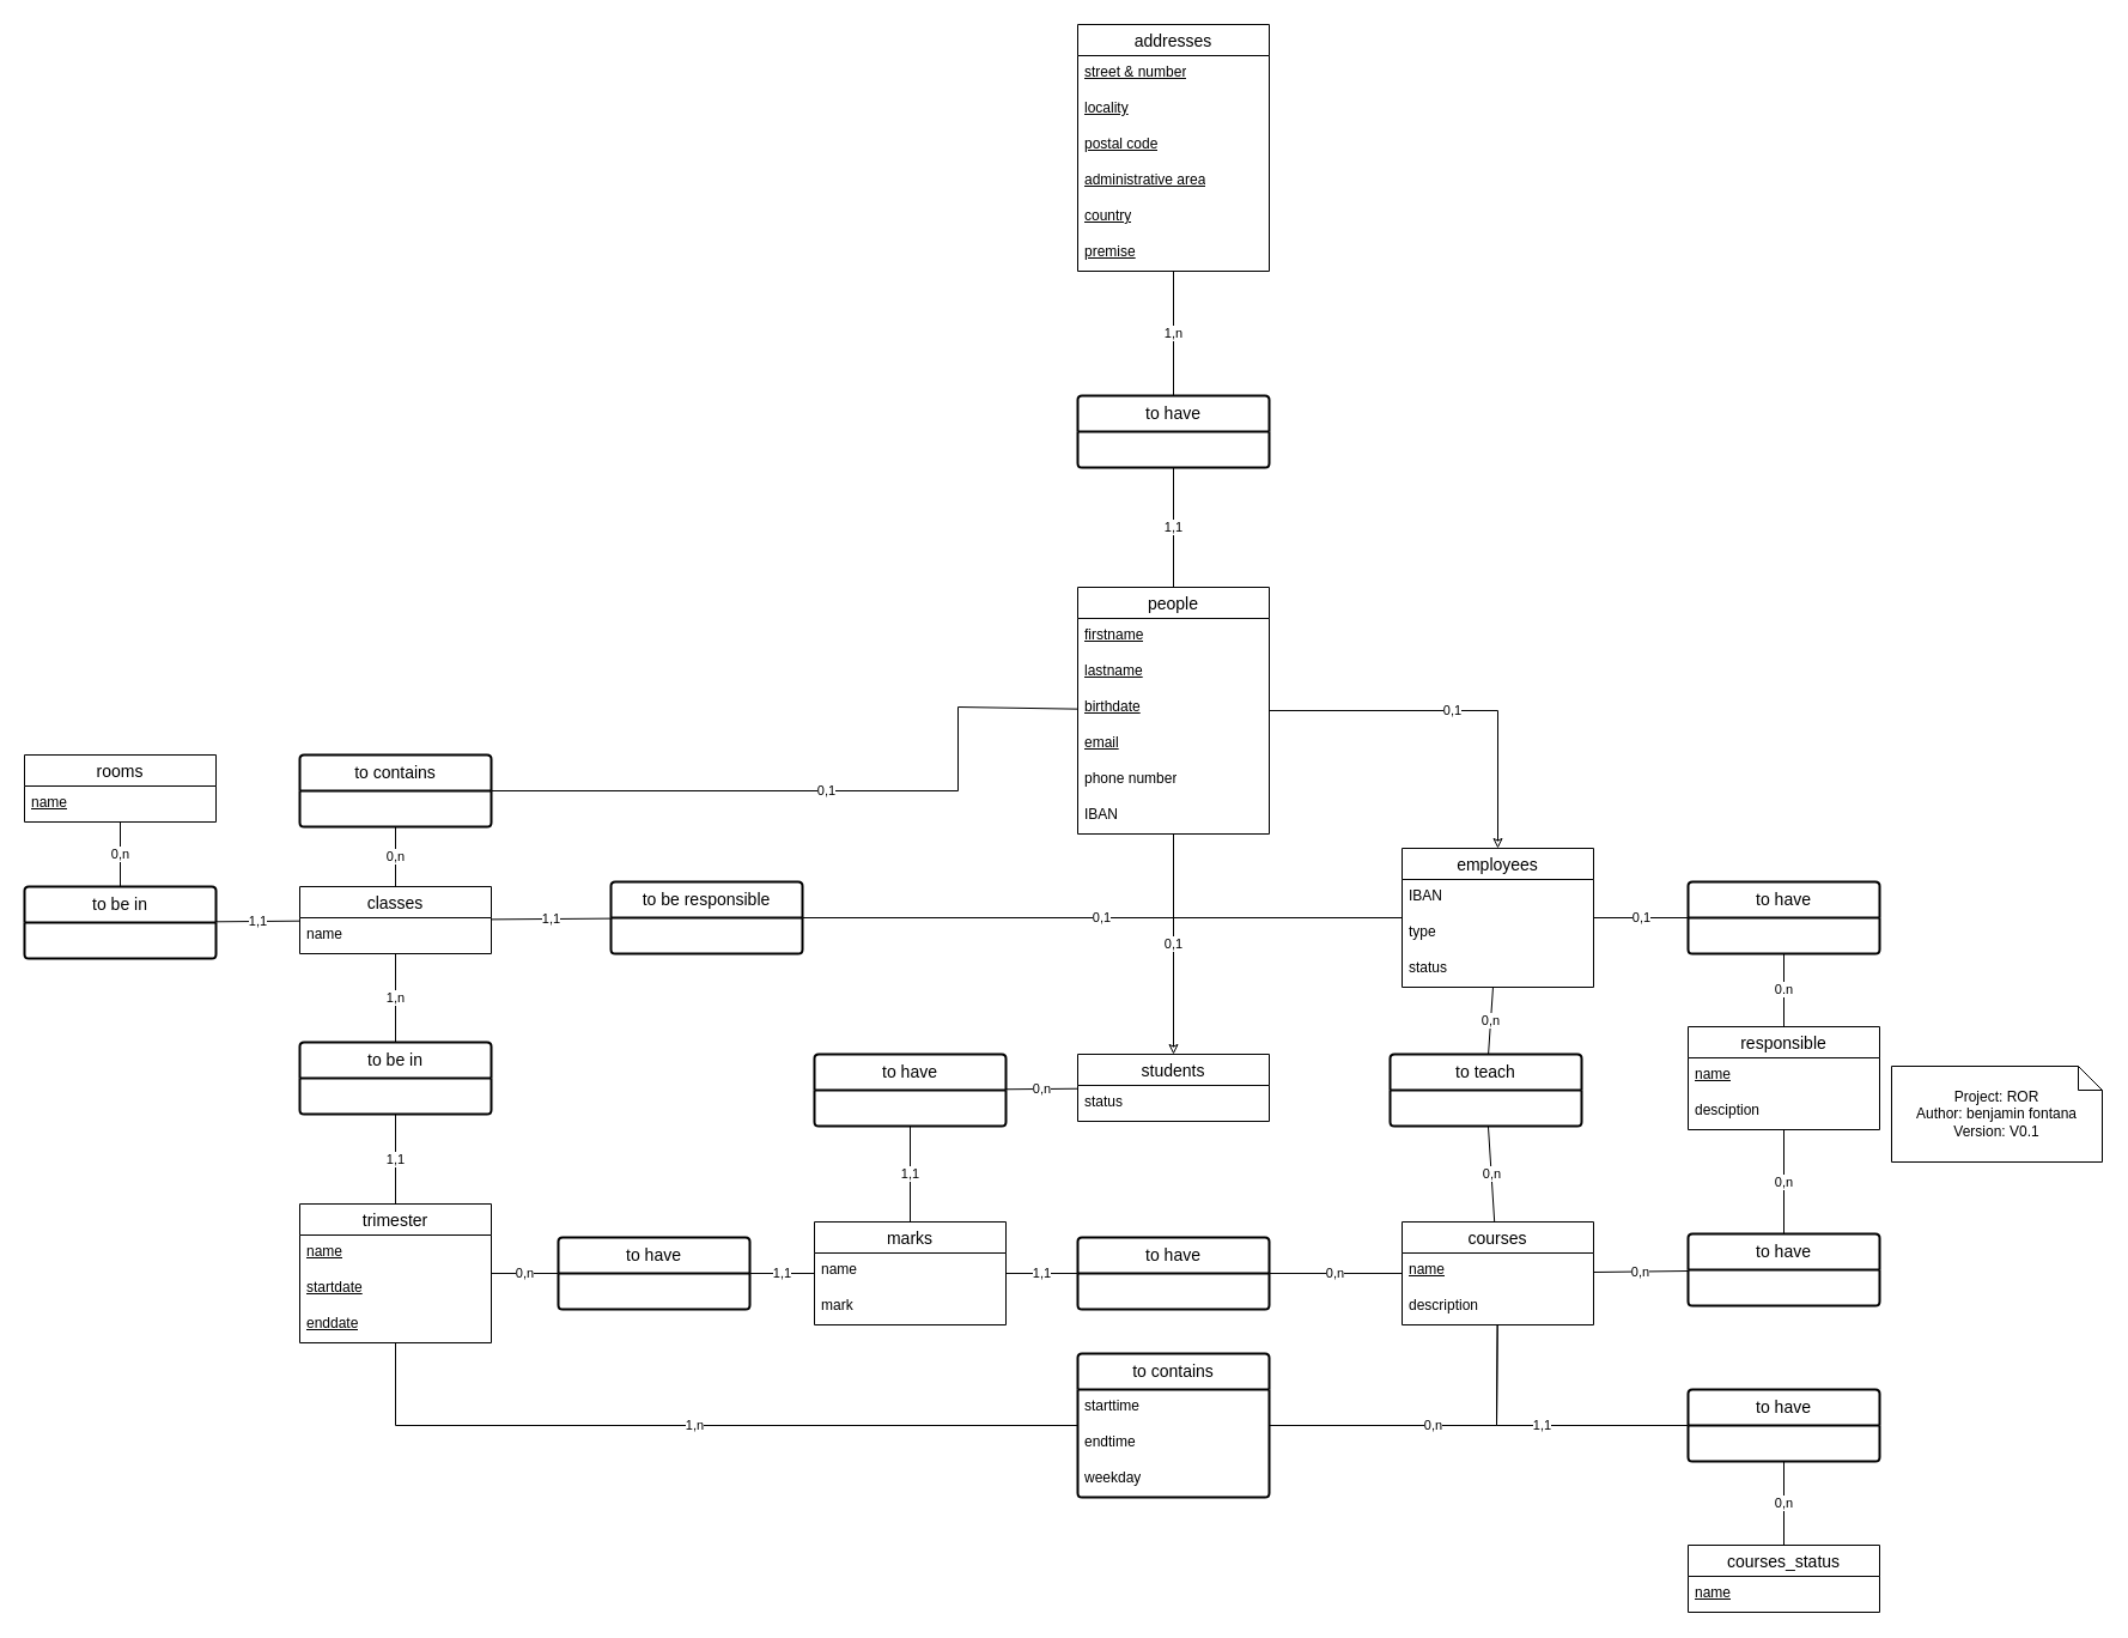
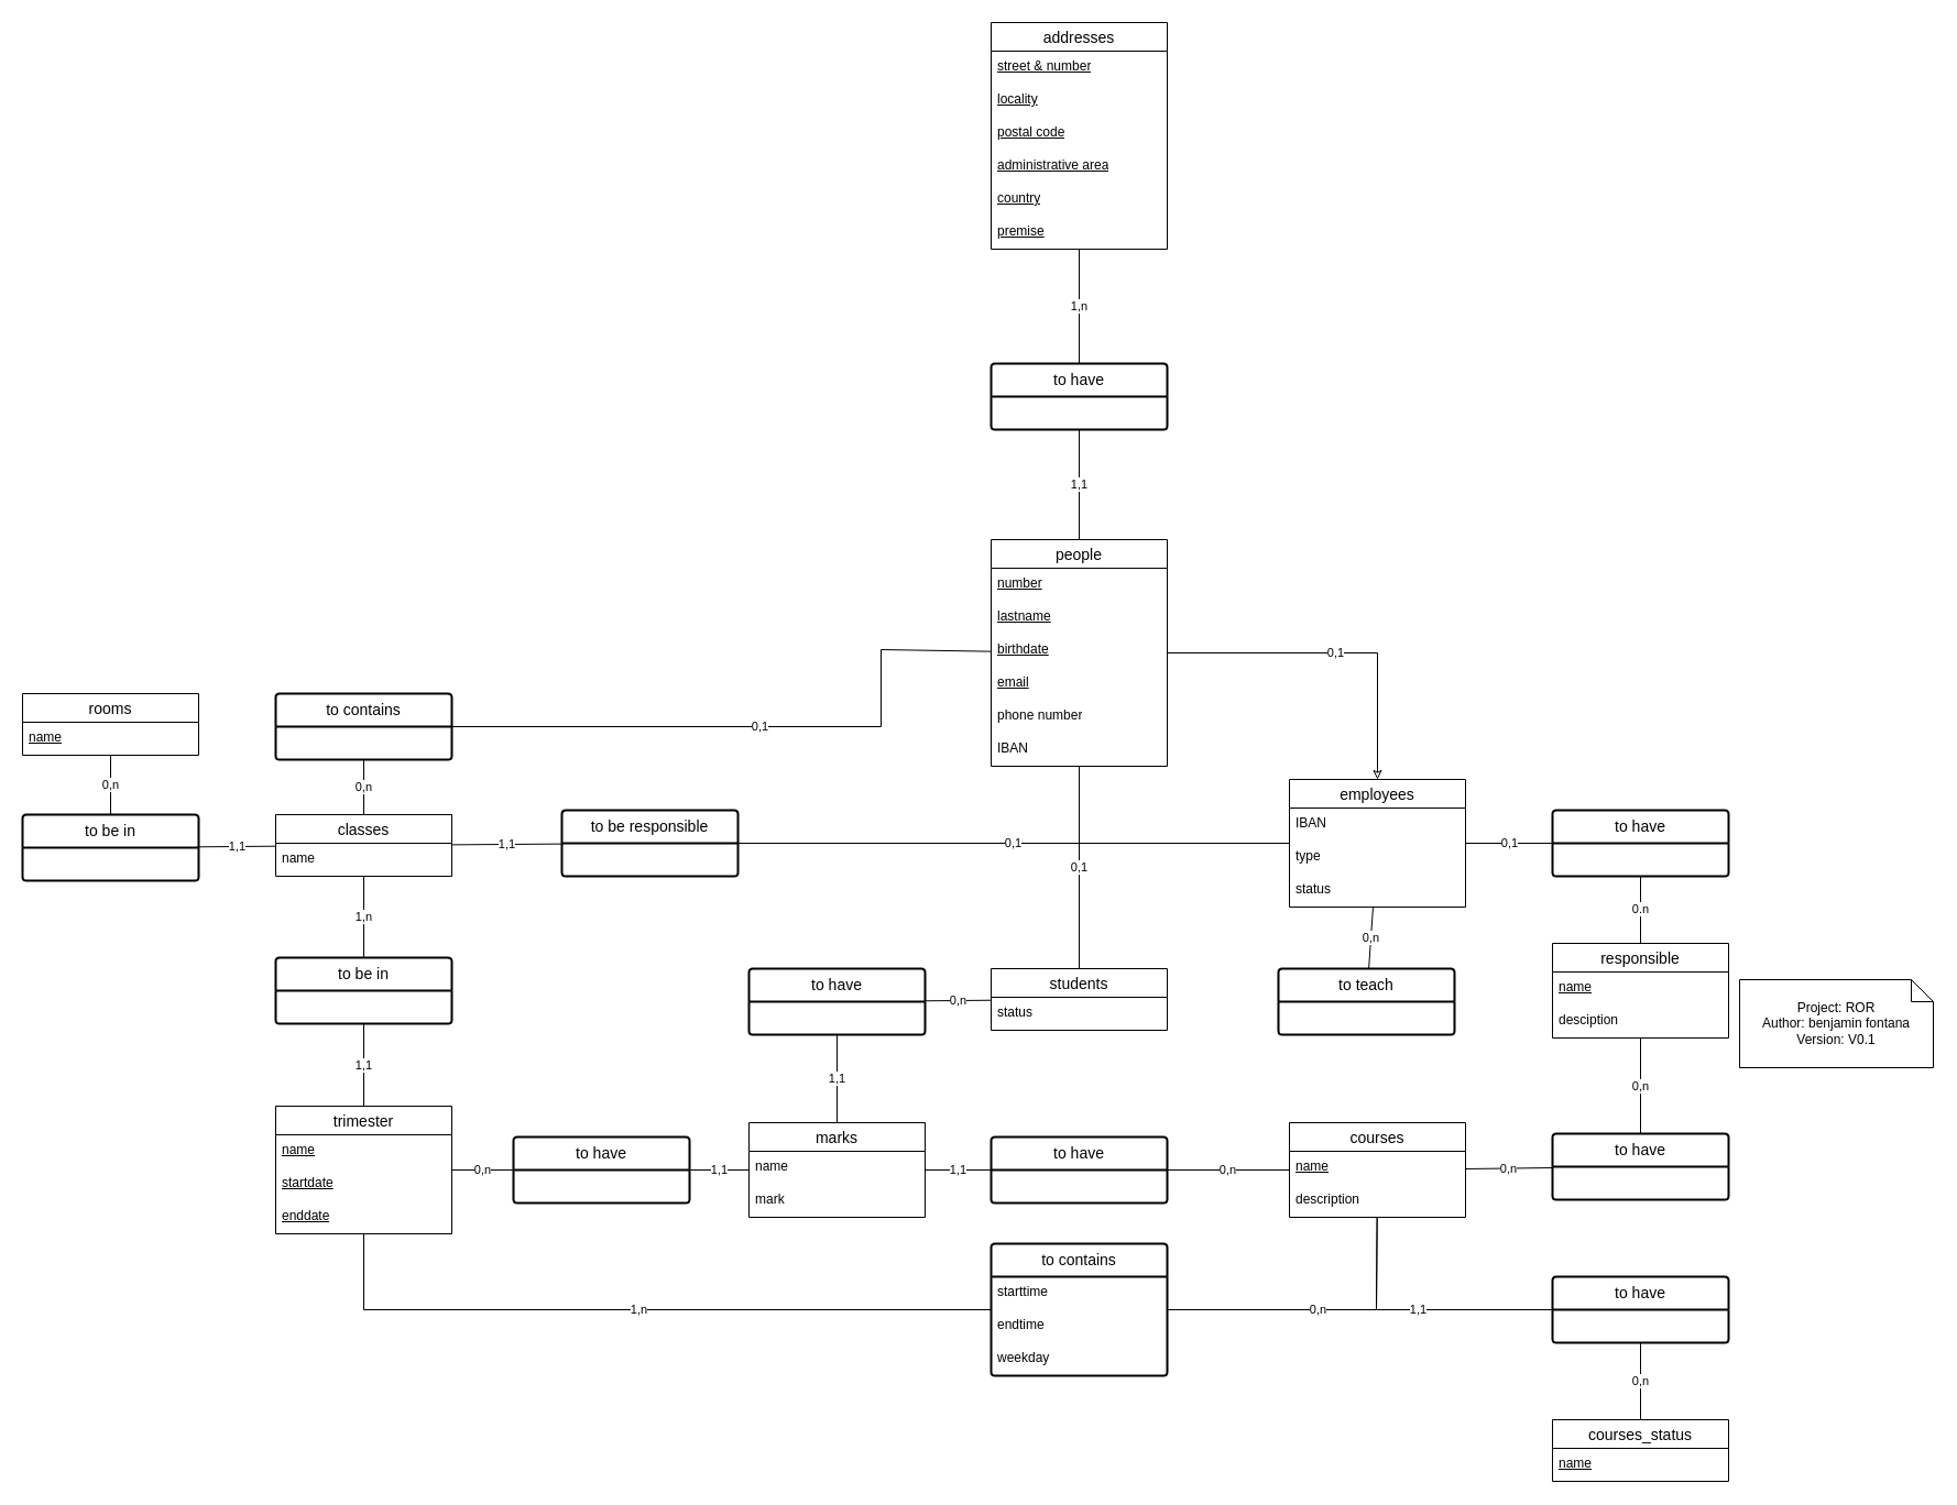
- <mxCell id="66" value="&lt;u&gt;firstname&lt;/u&gt;" style="text;strokeColor=none;fillColor=none;spacingLeft=4;spacingRight=4;overflow=hidden;rotatable=0;points=[[0,0.5],[1,0.5]];portConstraint=eastwest;fontSize=12;whiteSpace=wrap;html=1;" parent="65" vertex="1"><mxGeometry y="26" width="160" height="30" as="geometry" /></mxCell>
+ <mxCell id="66" value="&lt;u&gt;number&lt;/u&gt;" style="text;strokeColor=none;fillColor=none;spacingLeft=4;spacingRight=4;overflow=hidden;rotatable=0;points=[[0,0.5],[1,0.5]];portConstraint=eastwest;fontSize=12;whiteSpace=wrap;html=1;" parent="65" vertex="1"><mxGeometry y="26" width="160" height="30" as="geometry" /></mxCell>
- <mxCell id="64" value="0,1" style="edgeStyle=orthogonalEdgeStyle;rounded=0;orthogonalLoop=1;jettySize=auto;html=1;endArrow=classic;endFill=0;" parent="1" source="65" target="80" edge="1"><mxGeometry relative="1" as="geometry" /></mxCell>
+ <mxCell id="64" value="0,1" style="edgeStyle=orthogonalEdgeStyle;rounded=0;orthogonalLoop=1;jettySize=auto;html=1;endArrow=none;endFill=0;" parent="1" source="65" target="80" edge="1"><mxGeometry relative="1" as="geometry" /></mxCell>
- <mxCell id="44" value="0,n" style="endArrow=none;html=1;rounded=0;" parent="1" source="42" target="2" edge="1"><mxGeometry width="50" height="50" relative="1" as="geometry"><mxPoint x="1110" y="920" as="sourcePoint" /><mxPoint x="1410" y="784" as="targetPoint" /><Array as="points" /></mxGeometry></mxCell>
